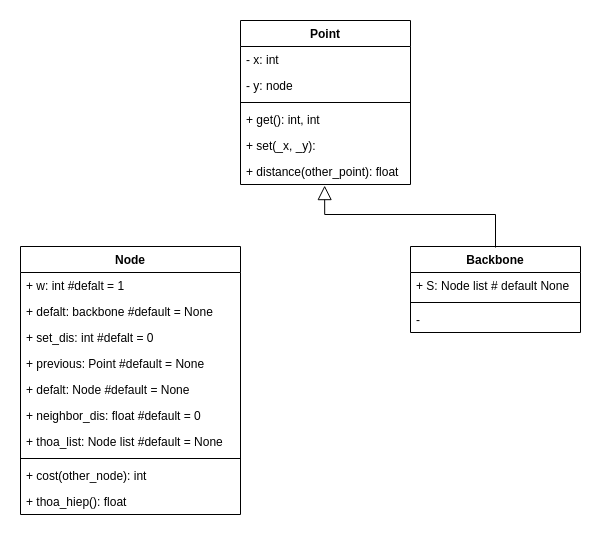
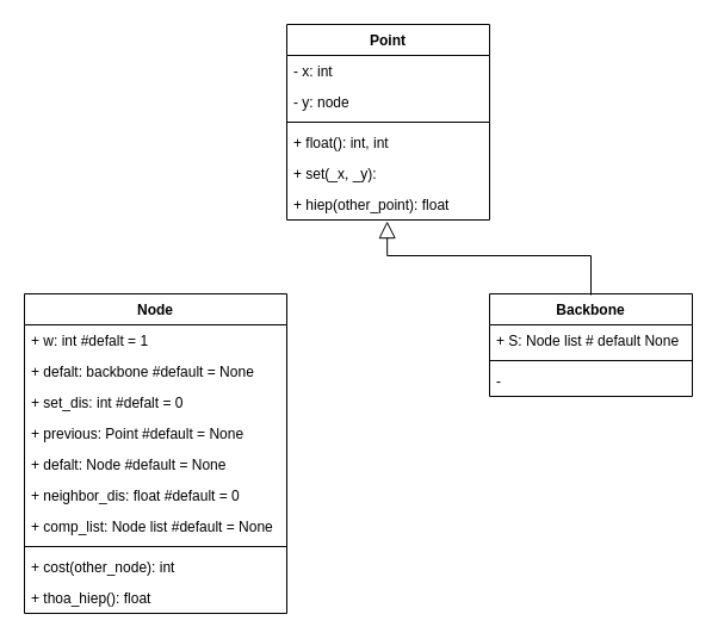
- <mxCell id="6" value="+ get(): int, int" style="text;strokeColor=none;fillColor=none;align=left;verticalAlign=top;spacingLeft=4;spacingRight=4;overflow=hidden;rotatable=0;points=[[0,0.5],[1,0.5]];portConstraint=eastwest;" vertex="1" parent="2"><mxGeometry y="86" width="170" height="26" as="geometry" /></mxCell>
+ <mxCell id="6" value="+ float(): int, int" style="text;strokeColor=none;fillColor=none;align=left;verticalAlign=top;spacingLeft=4;spacingRight=4;overflow=hidden;rotatable=0;points=[[0,0.5],[1,0.5]];portConstraint=eastwest;" vertex="1" parent="2"><mxGeometry y="86" width="170" height="26" as="geometry" /></mxCell>
- <mxCell id="8" value="+ distance(other_point): float" style="text;strokeColor=none;fillColor=none;align=left;verticalAlign=top;spacingLeft=4;spacingRight=4;overflow=hidden;rotatable=0;points=[[0,0.5],[1,0.5]];portConstraint=eastwest;" vertex="1" parent="2"><mxGeometry y="138" width="170" height="26" as="geometry" /></mxCell>
+ <mxCell id="8" value="+ hiep(other_point): float" style="text;strokeColor=none;fillColor=none;align=left;verticalAlign=top;spacingLeft=4;spacingRight=4;overflow=hidden;rotatable=0;points=[[0,0.5],[1,0.5]];portConstraint=eastwest;" vertex="1" parent="2"><mxGeometry y="138" width="170" height="26" as="geometry" /></mxCell>
- <mxCell id="16" value="+ thoa_list: Node list #default = None" style="text;strokeColor=none;fillColor=none;align=left;verticalAlign=top;spacingLeft=4;spacingRight=4;overflow=hidden;rotatable=0;points=[[0,0.5],[1,0.5]];portConstraint=eastwest;" vertex="1" parent="9"><mxGeometry y="182" width="220" height="26" as="geometry" /></mxCell>
+ <mxCell id="16" value="+ comp_list: Node list #default = None" style="text;strokeColor=none;fillColor=none;align=left;verticalAlign=top;spacingLeft=4;spacingRight=4;overflow=hidden;rotatable=0;points=[[0,0.5],[1,0.5]];portConstraint=eastwest;" vertex="1" parent="9"><mxGeometry y="182" width="220" height="26" as="geometry" /></mxCell>
